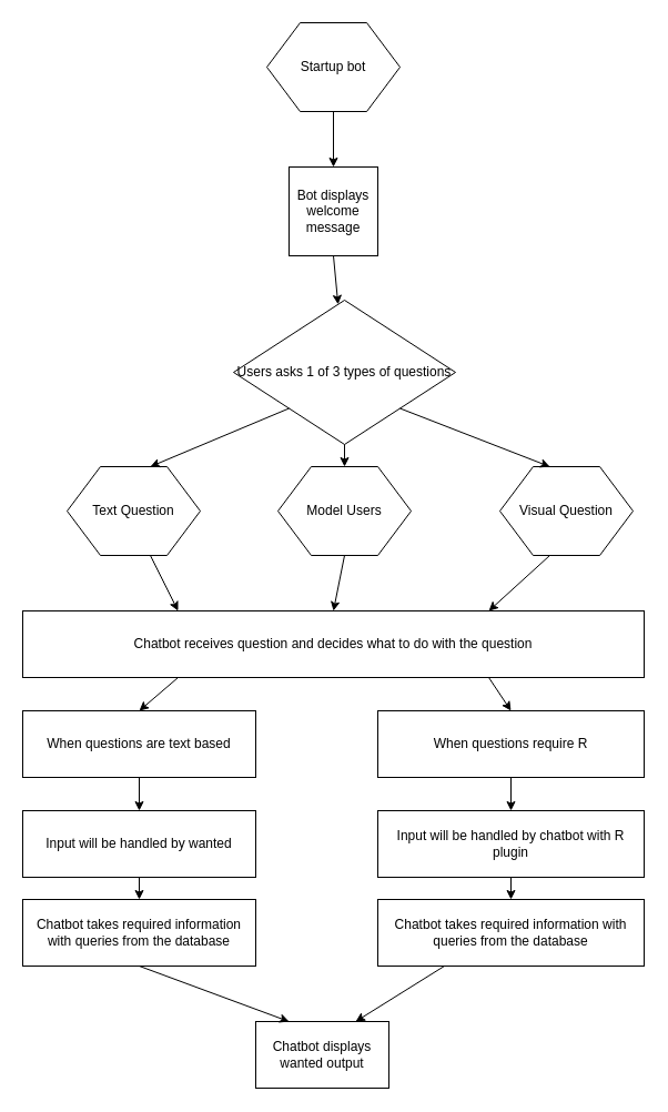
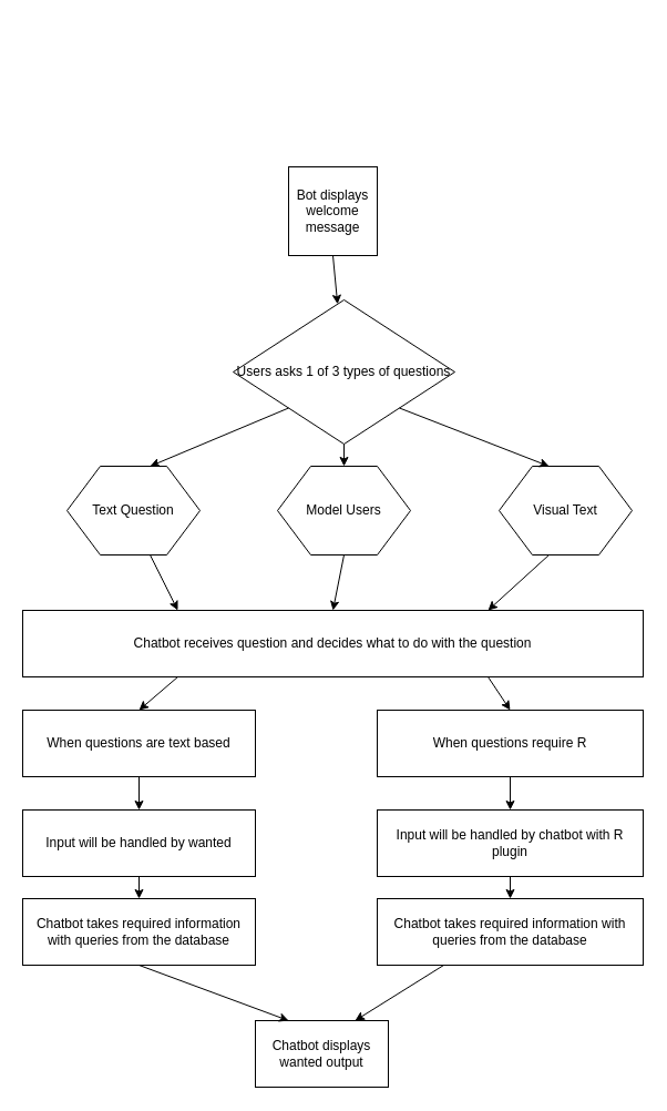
- <mxCell id="2" value="Startup bot" style="shape=hexagon;perimeter=hexagonPerimeter2;whiteSpace=wrap;html=1;" vertex="1" parent="1"><mxGeometry x="240" y="20" width="120" height="80" as="geometry" /></mxCell>
- <mxCell id="31" value="" style="endArrow=classic;html=1;entryX=0.5;entryY=0;entryDx=0;entryDy=0;exitX=0.5;exitY=1;exitDx=0;exitDy=0;" edge="1" parent="1" source="2" target="3"><mxGeometry width="50" height="50" relative="1" as="geometry"><mxPoint x="20" y="1050" as="sourcePoint" /><mxPoint x="70" y="1000" as="targetPoint" /></mxGeometry></mxCell>
- <mxCell id="7" value="Visual Question" style="shape=hexagon;perimeter=hexagonPerimeter2;whiteSpace=wrap;html=1;" vertex="1" parent="1"><mxGeometry x="450" y="420" width="120" height="80" as="geometry" /></mxCell>
+ <mxCell id="7" value="Visual Text" style="shape=hexagon;perimeter=hexagonPerimeter2;whiteSpace=wrap;html=1;" vertex="1" parent="1"><mxGeometry x="450" y="420" width="120" height="80" as="geometry" /></mxCell>
